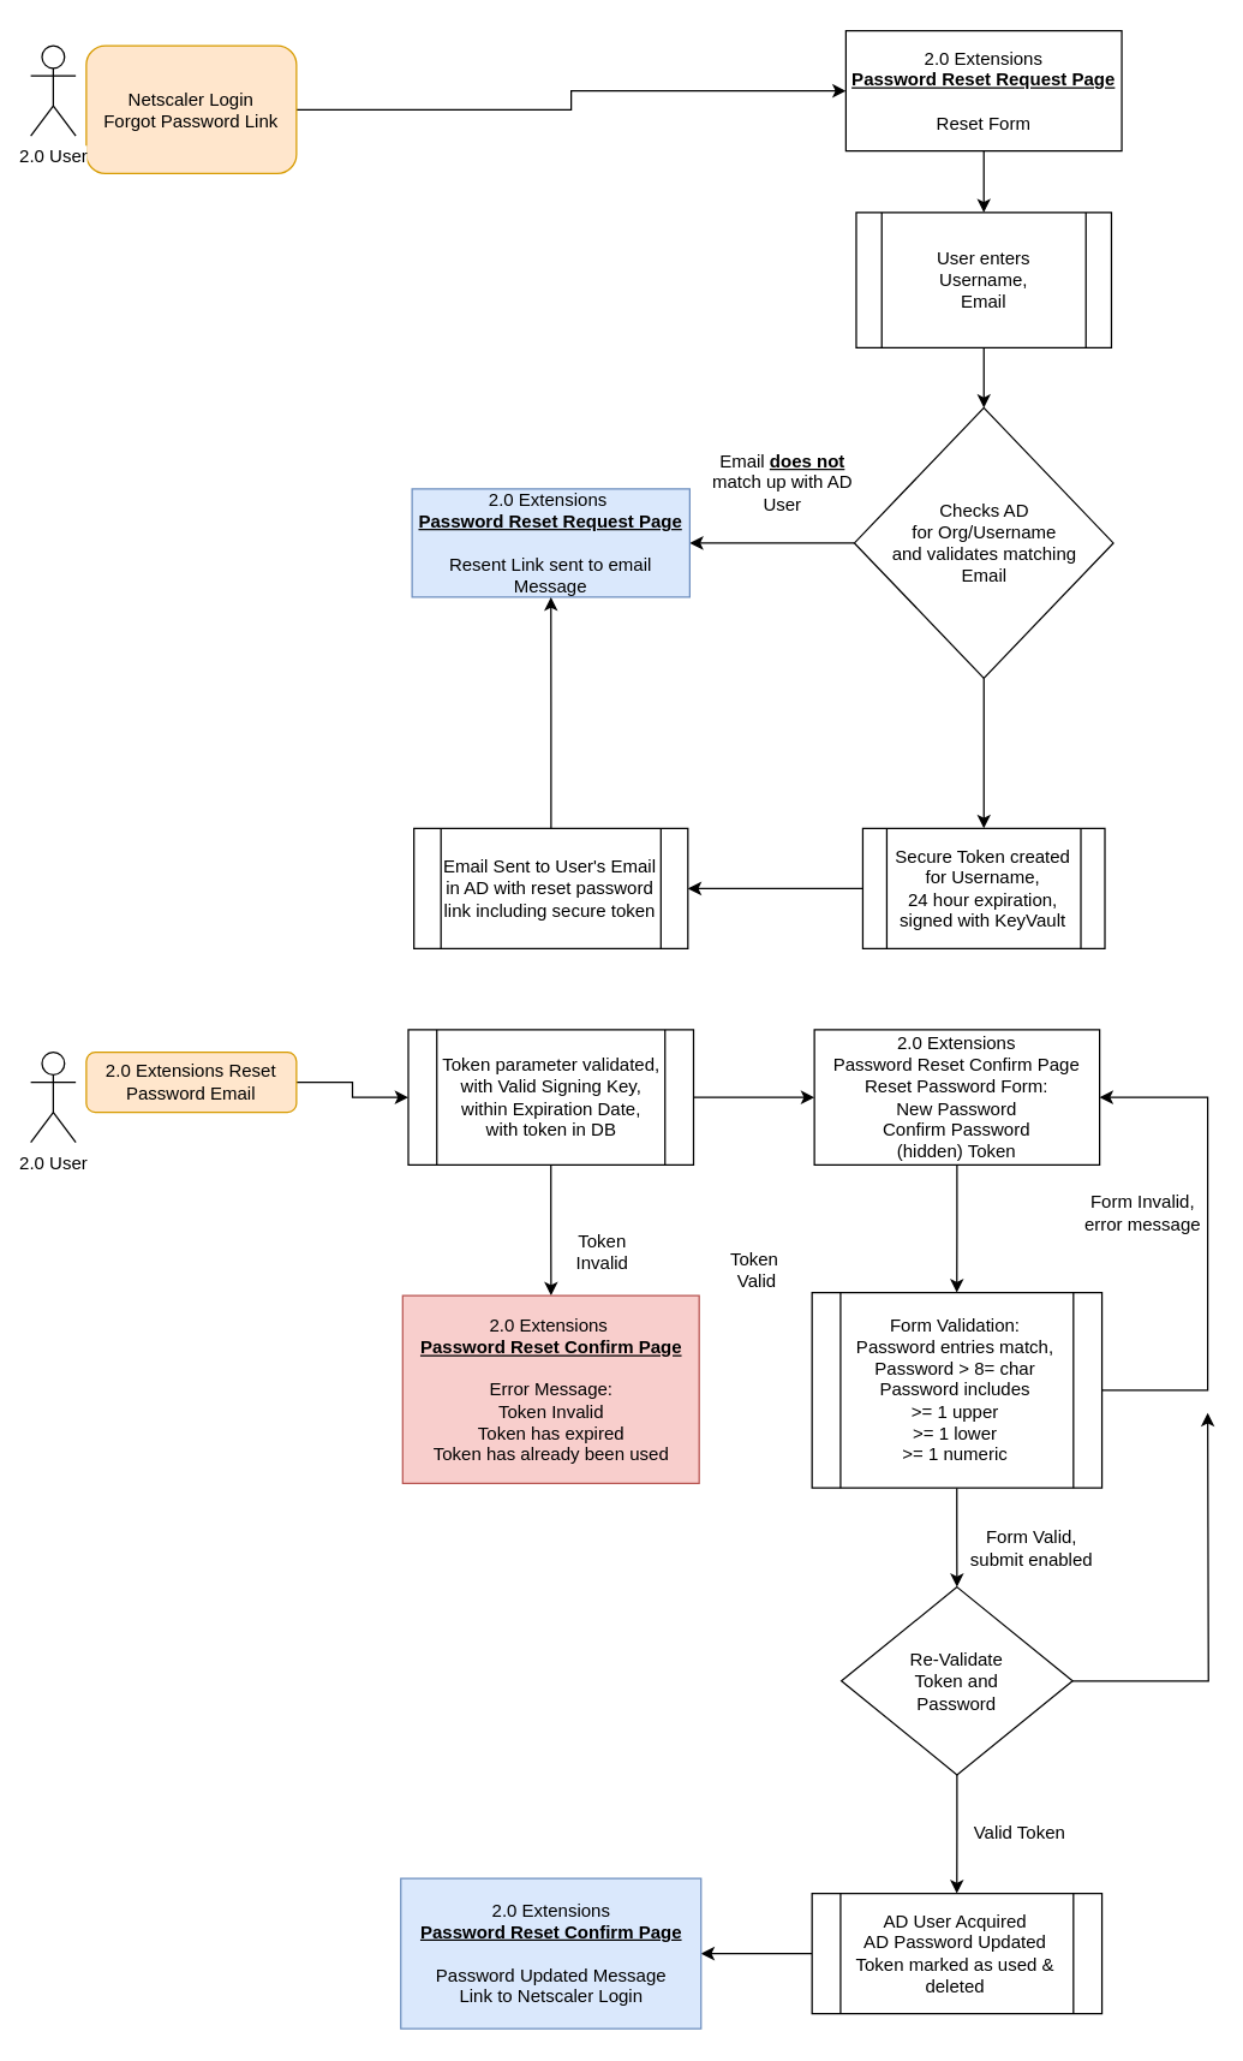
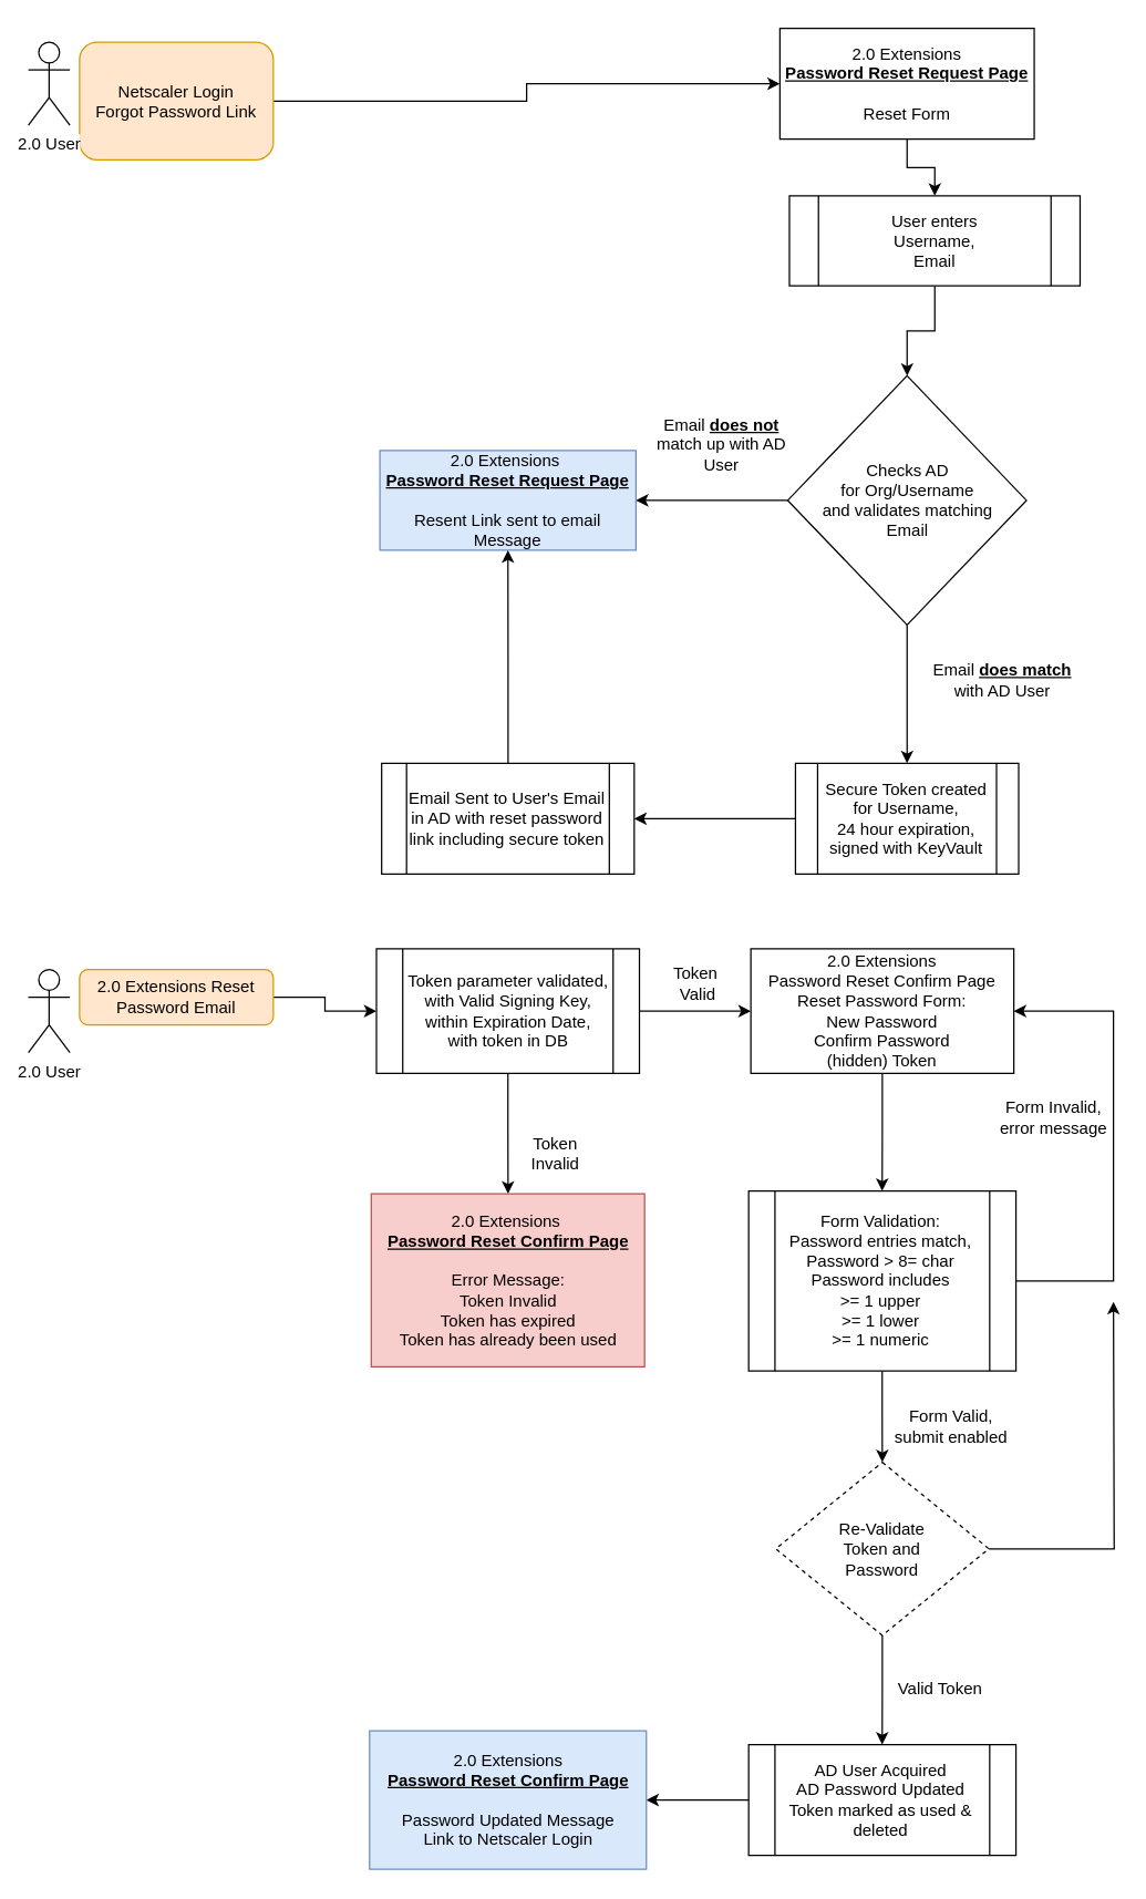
- <mxCell id="7" value="User enters &lt;br&gt;Username, &lt;br&gt;Email" style="shape=process;whiteSpace=wrap;html=1;backgroundOutline=1;" parent="1" vertex="1"><mxGeometry x="569.875" y="141" width="170" height="90" as="geometry" /></mxCell>
+ <mxCell id="7" value="User enters &lt;br&gt;Username, &lt;br&gt;Email" style="shape=process;whiteSpace=wrap;html=1;backgroundOutline=1;" parent="1" vertex="1"><mxGeometry x="569.875" y="141" width="210" height="65" as="geometry" /></mxCell>
+ <mxCell id="15" value="Email&amp;nbsp;&lt;b&gt;&lt;u&gt;does match &lt;/u&gt;&lt;/b&gt;with AD User" style="text;html=1;strokeColor=none;fillColor=none;align=center;verticalAlign=middle;whiteSpace=wrap;rounded=0;" parent="1" vertex="1"><mxGeometry x="664.005" y="481" width="120" height="20" as="geometry" /></mxCell>
- <mxCell id="29" value="Token&amp;nbsp;&lt;br&gt;Valid" style="text;html=1;strokeColor=none;fillColor=none;align=center;verticalAlign=middle;whiteSpace=wrap;rounded=0;" parent="1" vertex="1"><mxGeometry x="484" y="835" width="40" height="20" as="geometry" /></mxCell>
+ <mxCell id="29" value="Token&amp;nbsp;&lt;br&gt;Valid" style="text;html=1;strokeColor=none;fillColor=none;align=center;verticalAlign=middle;whiteSpace=wrap;rounded=0;" parent="1" vertex="1"><mxGeometry x="484" y="700" width="40" height="20" as="geometry" /></mxCell>
- <mxCell id="41" value="&lt;span&gt;Re-Validate&lt;br&gt;&lt;/span&gt;Token and &lt;br&gt;Password" style="rhombus;whiteSpace=wrap;html=1;" parent="1" vertex="1"><mxGeometry x="560" y="1056" width="154" height="125" as="geometry" /></mxCell>
+ <mxCell id="41" value="&lt;span&gt;Re-Validate&lt;br&gt;&lt;/span&gt;Token and &lt;br&gt;Password" style="rhombus;whiteSpace=wrap;html=1;dashed=1;" parent="1" vertex="1"><mxGeometry x="560" y="1056" width="154" height="125" as="geometry" /></mxCell>
